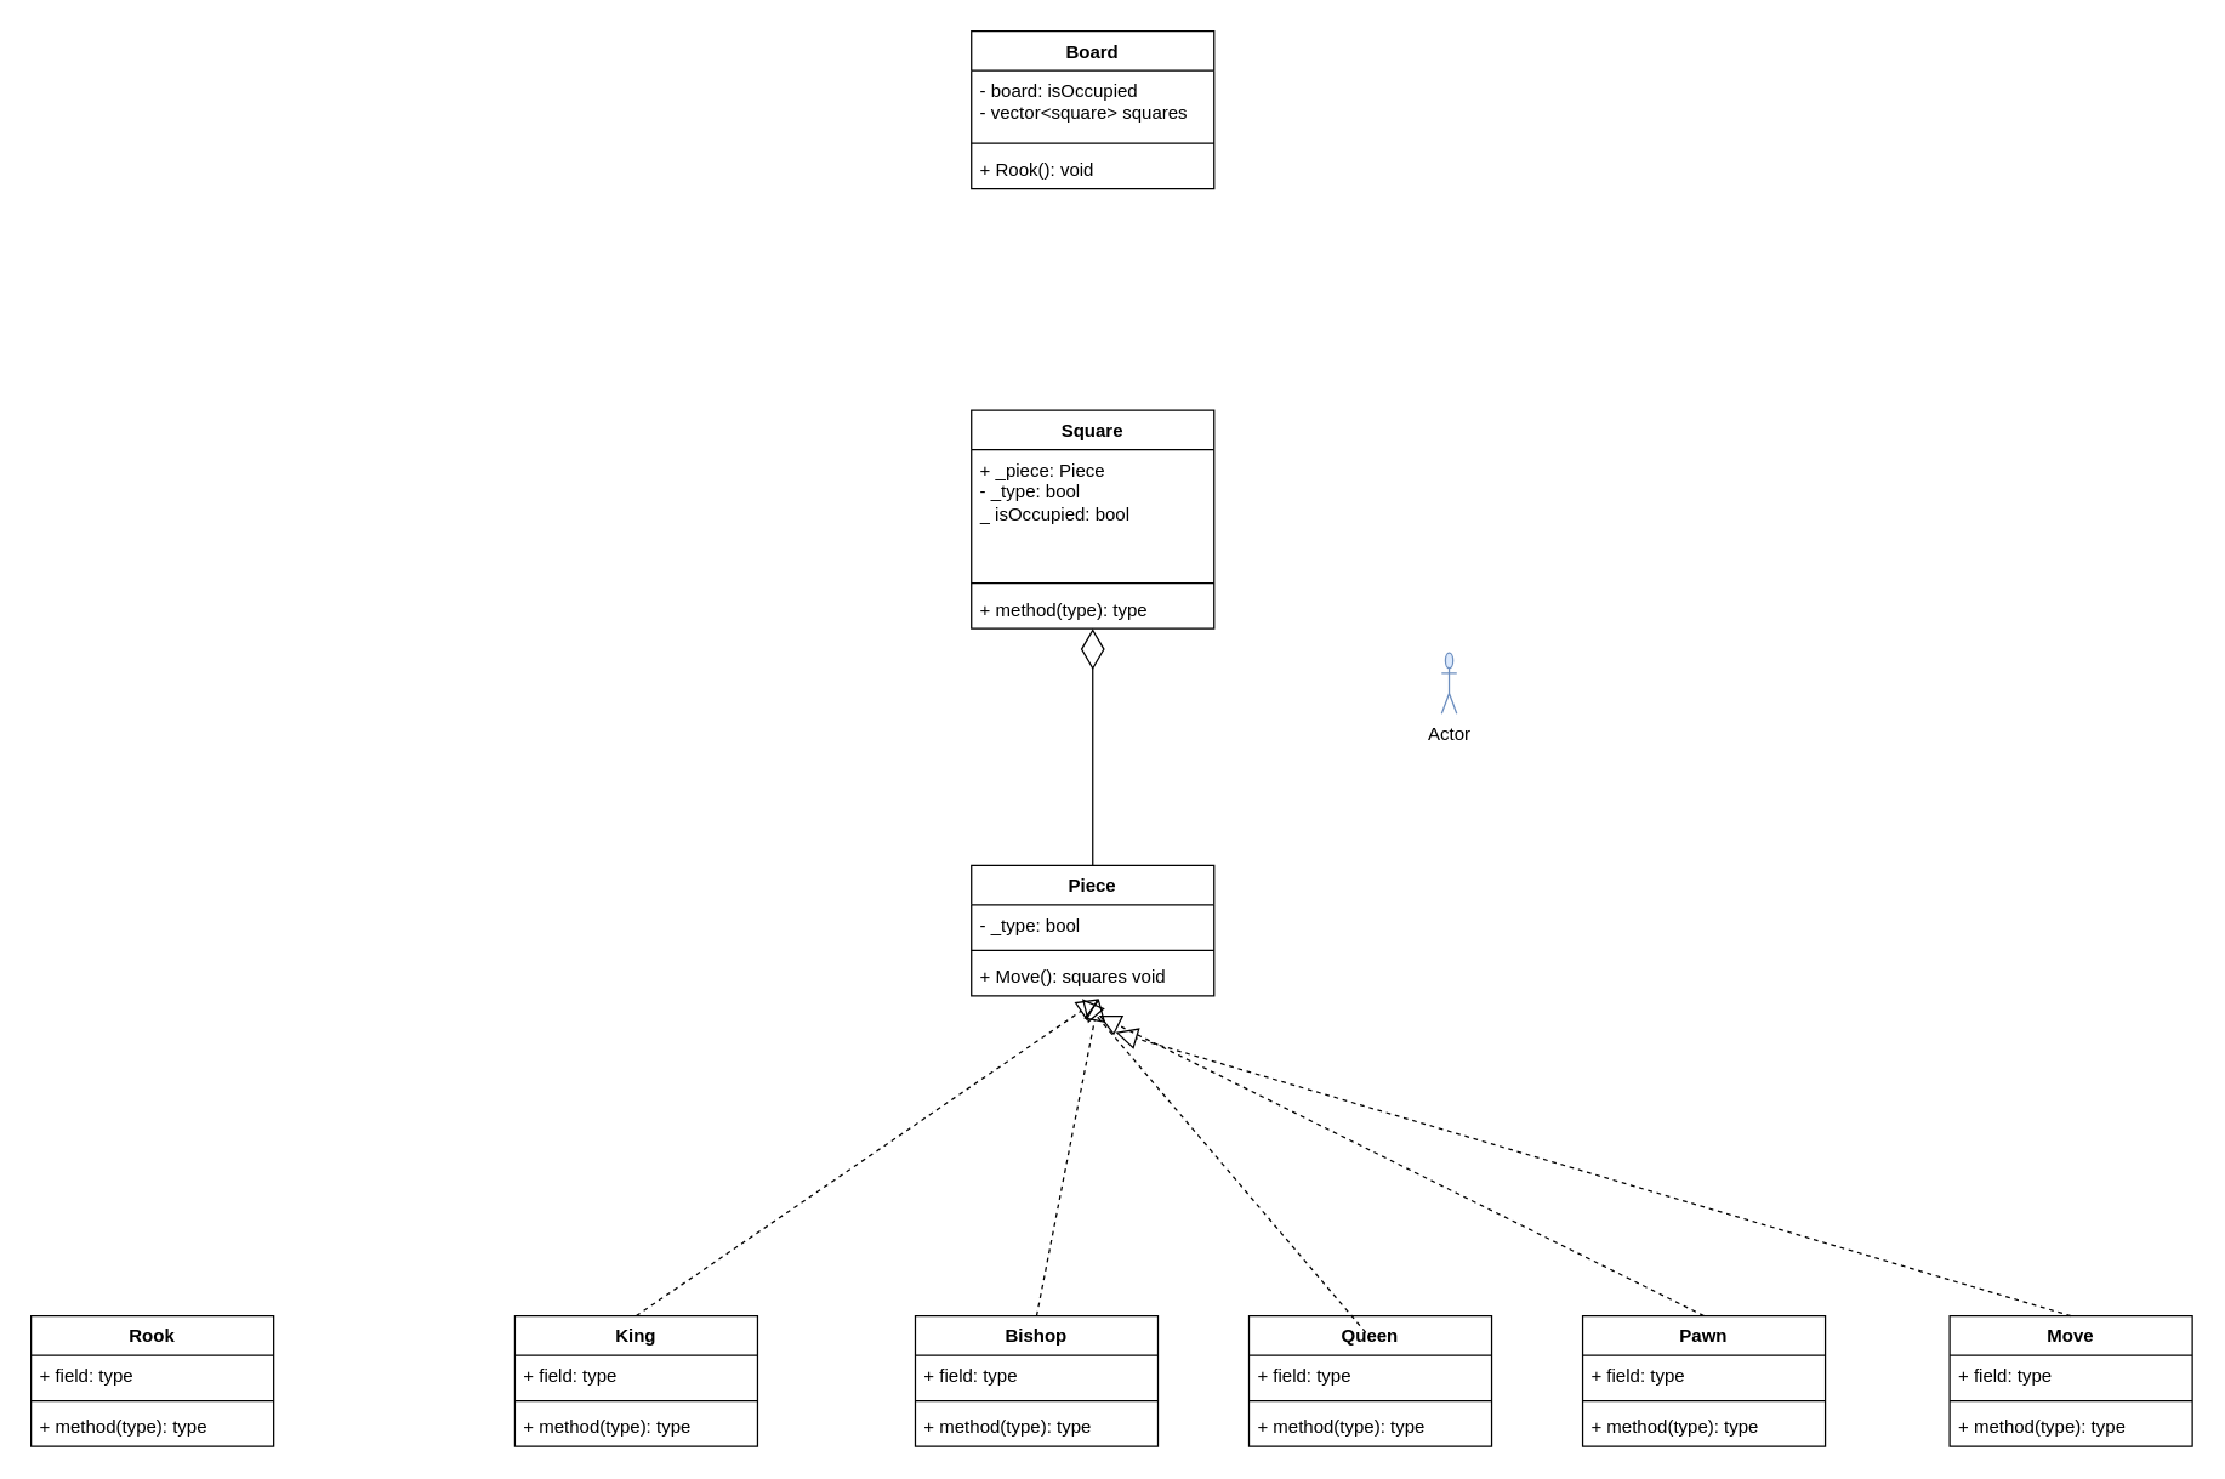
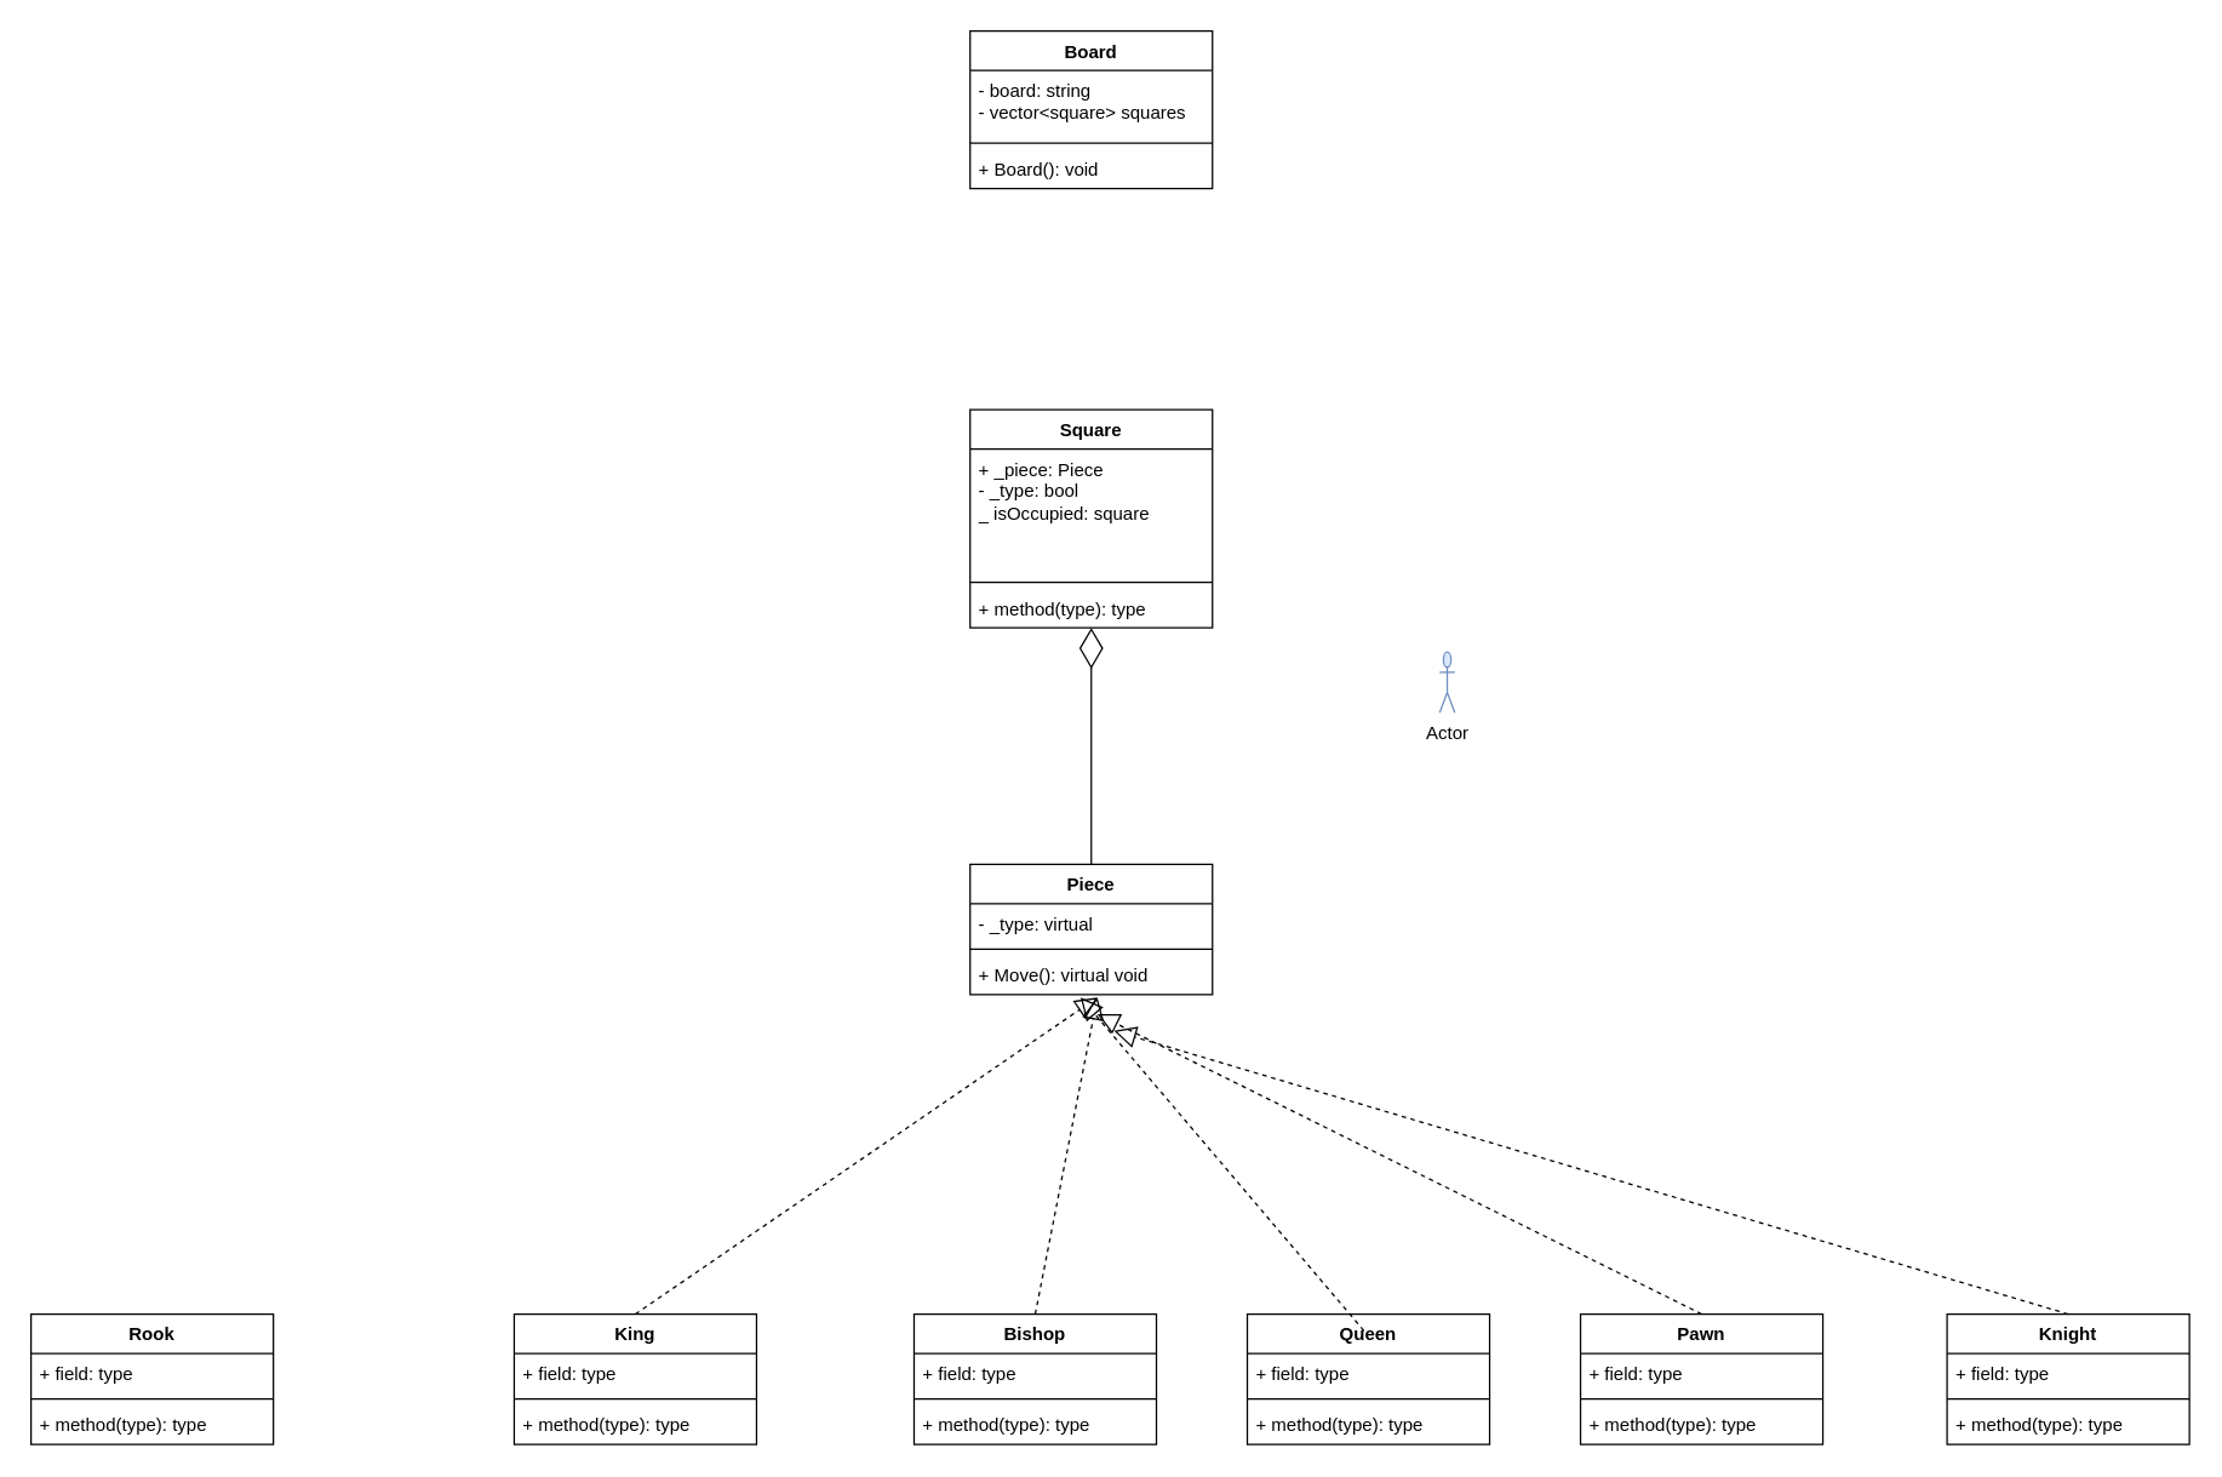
- <mxCell id="3" value="- board: isOccupied&lt;div&gt;- vector&amp;lt;square&amp;gt; squares&lt;/div&gt;&lt;div&gt;&lt;br&gt;&lt;/div&gt;" style="text;strokeColor=none;fillColor=none;align=left;verticalAlign=top;spacingLeft=4;spacingRight=4;overflow=hidden;rotatable=0;points=[[0,0.5],[1,0.5]];portConstraint=eastwest;whiteSpace=wrap;html=1;" vertex="1" parent="2"><mxGeometry y="26" width="160" height="44" as="geometry" /></mxCell>
+ <mxCell id="3" value="- board: string&lt;div&gt;- vector&amp;lt;square&amp;gt; squares&lt;/div&gt;&lt;div&gt;&lt;br&gt;&lt;/div&gt;" style="text;strokeColor=none;fillColor=none;align=left;verticalAlign=top;spacingLeft=4;spacingRight=4;overflow=hidden;rotatable=0;points=[[0,0.5],[1,0.5]];portConstraint=eastwest;whiteSpace=wrap;html=1;" vertex="1" parent="2"><mxGeometry y="26" width="160" height="44" as="geometry" /></mxCell>
- <mxCell id="5" value="+ Rook(): void" style="text;strokeColor=none;fillColor=none;align=left;verticalAlign=top;spacingLeft=4;spacingRight=4;overflow=hidden;rotatable=0;points=[[0,0.5],[1,0.5]];portConstraint=eastwest;whiteSpace=wrap;html=1;" vertex="1" parent="2"><mxGeometry y="78" width="160" height="26" as="geometry" /></mxCell>
+ <mxCell id="5" value="+ Board(): void" style="text;strokeColor=none;fillColor=none;align=left;verticalAlign=top;spacingLeft=4;spacingRight=4;overflow=hidden;rotatable=0;points=[[0,0.5],[1,0.5]];portConstraint=eastwest;whiteSpace=wrap;html=1;" vertex="1" parent="2"><mxGeometry y="78" width="160" height="26" as="geometry" /></mxCell>
- <mxCell id="7" value="+ _piece: Piece&lt;div&gt;- _type: bool&lt;/div&gt;&lt;div&gt;_ isOccupied: bool&lt;/div&gt;" style="text;strokeColor=none;fillColor=none;align=left;verticalAlign=top;spacingLeft=4;spacingRight=4;overflow=hidden;rotatable=0;points=[[0,0.5],[1,0.5]];portConstraint=eastwest;whiteSpace=wrap;html=1;" vertex="1" parent="6"><mxGeometry y="26" width="160" height="84" as="geometry" /></mxCell>
+ <mxCell id="7" value="+ _piece: Piece&lt;div&gt;- _type: bool&lt;/div&gt;&lt;div&gt;_ isOccupied: square&lt;/div&gt;" style="text;strokeColor=none;fillColor=none;align=left;verticalAlign=top;spacingLeft=4;spacingRight=4;overflow=hidden;rotatable=0;points=[[0,0.5],[1,0.5]];portConstraint=eastwest;whiteSpace=wrap;html=1;" vertex="1" parent="6"><mxGeometry y="26" width="160" height="84" as="geometry" /></mxCell>
- <mxCell id="36" value="- _type: bool" style="text;strokeColor=none;fillColor=none;align=left;verticalAlign=top;spacingLeft=4;spacingRight=4;overflow=hidden;rotatable=0;points=[[0,0.5],[1,0.5]];portConstraint=eastwest;whiteSpace=wrap;html=1;" vertex="1" parent="35"><mxGeometry y="26" width="160" height="26" as="geometry" /></mxCell>
+ <mxCell id="36" value="- _type: virtual" style="text;strokeColor=none;fillColor=none;align=left;verticalAlign=top;spacingLeft=4;spacingRight=4;overflow=hidden;rotatable=0;points=[[0,0.5],[1,0.5]];portConstraint=eastwest;whiteSpace=wrap;html=1;" vertex="1" parent="35"><mxGeometry y="26" width="160" height="26" as="geometry" /></mxCell>
- <mxCell id="38" value="+ Move(): squares void&amp;nbsp;" style="text;strokeColor=none;fillColor=none;align=left;verticalAlign=top;spacingLeft=4;spacingRight=4;overflow=hidden;rotatable=0;points=[[0,0.5],[1,0.5]];portConstraint=eastwest;whiteSpace=wrap;html=1;" vertex="1" parent="35"><mxGeometry y="60" width="160" height="26" as="geometry" /></mxCell>
+ <mxCell id="38" value="+ Move(): virtual void&amp;nbsp;" style="text;strokeColor=none;fillColor=none;align=left;verticalAlign=top;spacingLeft=4;spacingRight=4;overflow=hidden;rotatable=0;points=[[0,0.5],[1,0.5]];portConstraint=eastwest;whiteSpace=wrap;html=1;" vertex="1" parent="35"><mxGeometry y="60" width="160" height="26" as="geometry" /></mxCell>
- <mxCell id="30" value="Move" style="swimlane;fontStyle=1;align=center;verticalAlign=top;childLayout=stackLayout;horizontal=1;startSize=26;horizontalStack=0;resizeParent=1;resizeParentMax=0;resizeLast=0;collapsible=1;marginBottom=0;whiteSpace=wrap;html=1;" vertex="1" parent="1"><mxGeometry x="1285" y="867" width="160" height="86" as="geometry" /></mxCell>
+ <mxCell id="30" value="Knight" style="swimlane;fontStyle=1;align=center;verticalAlign=top;childLayout=stackLayout;horizontal=1;startSize=26;horizontalStack=0;resizeParent=1;resizeParentMax=0;resizeLast=0;collapsible=1;marginBottom=0;whiteSpace=wrap;html=1;" vertex="1" parent="1"><mxGeometry x="1285" y="867" width="160" height="86" as="geometry" /></mxCell>
